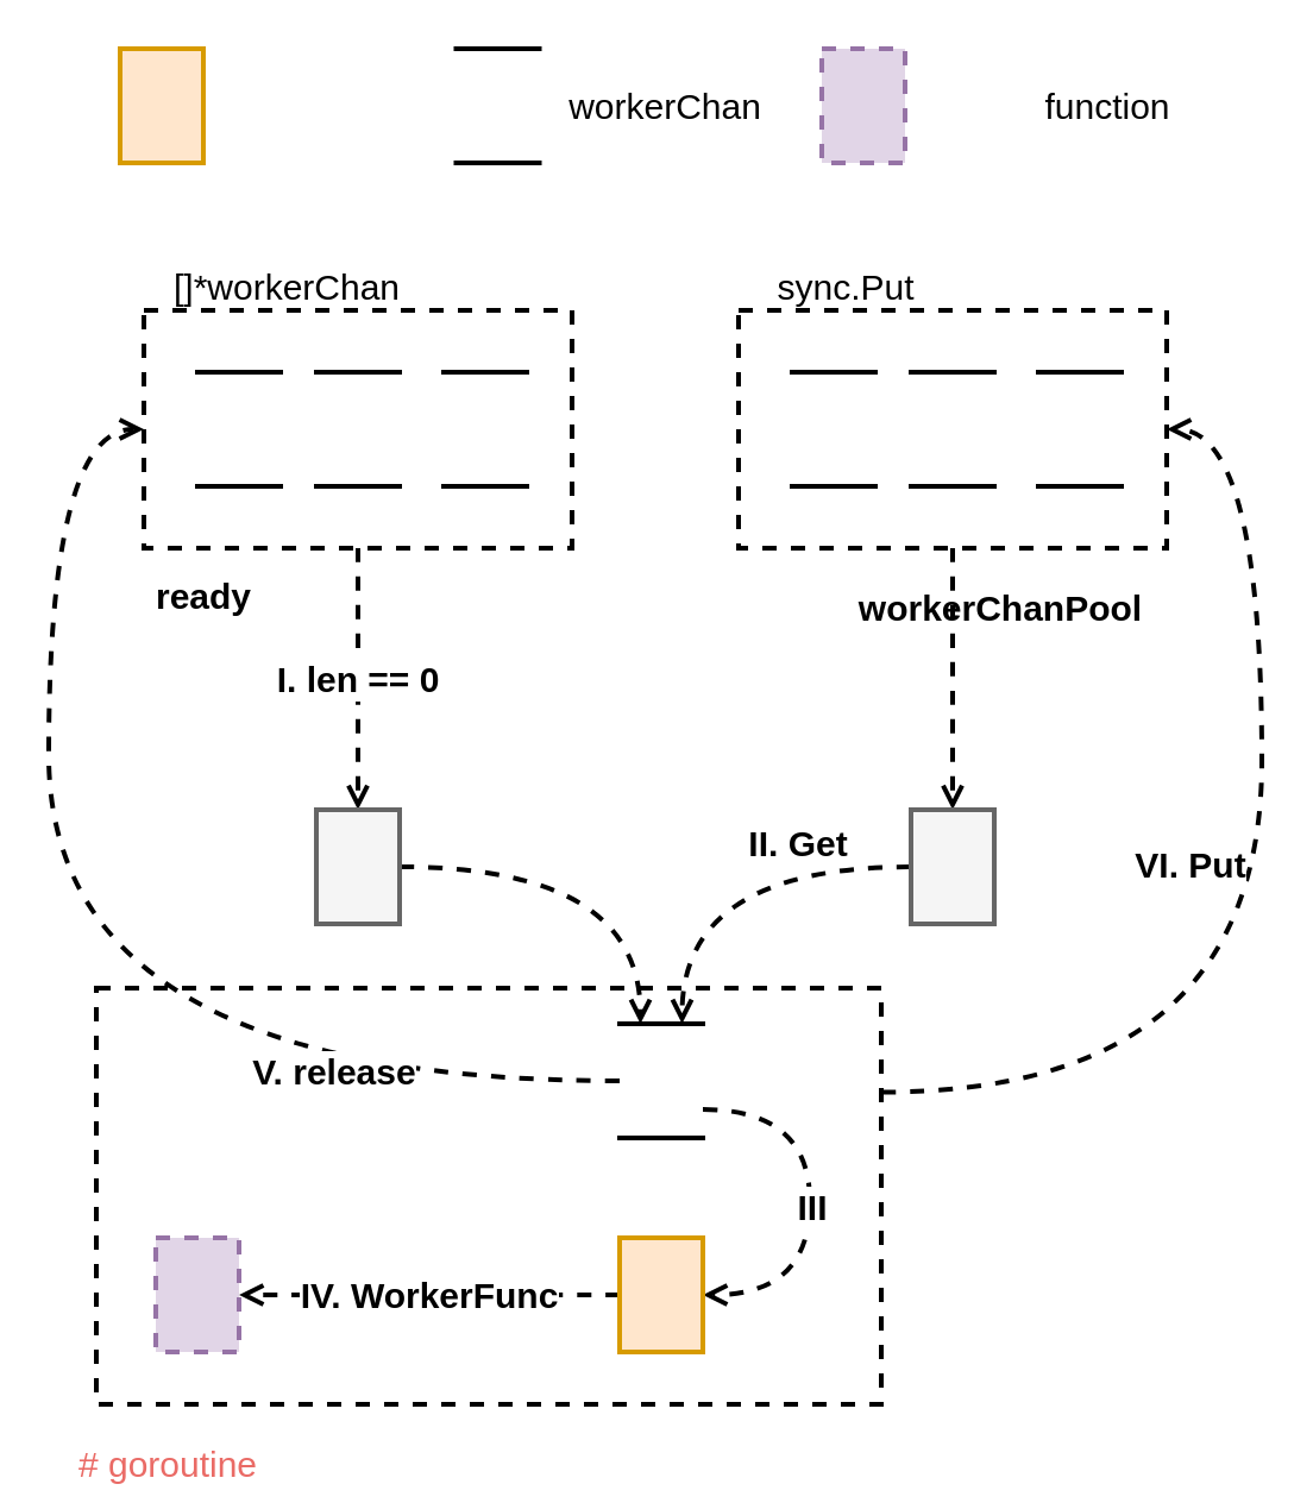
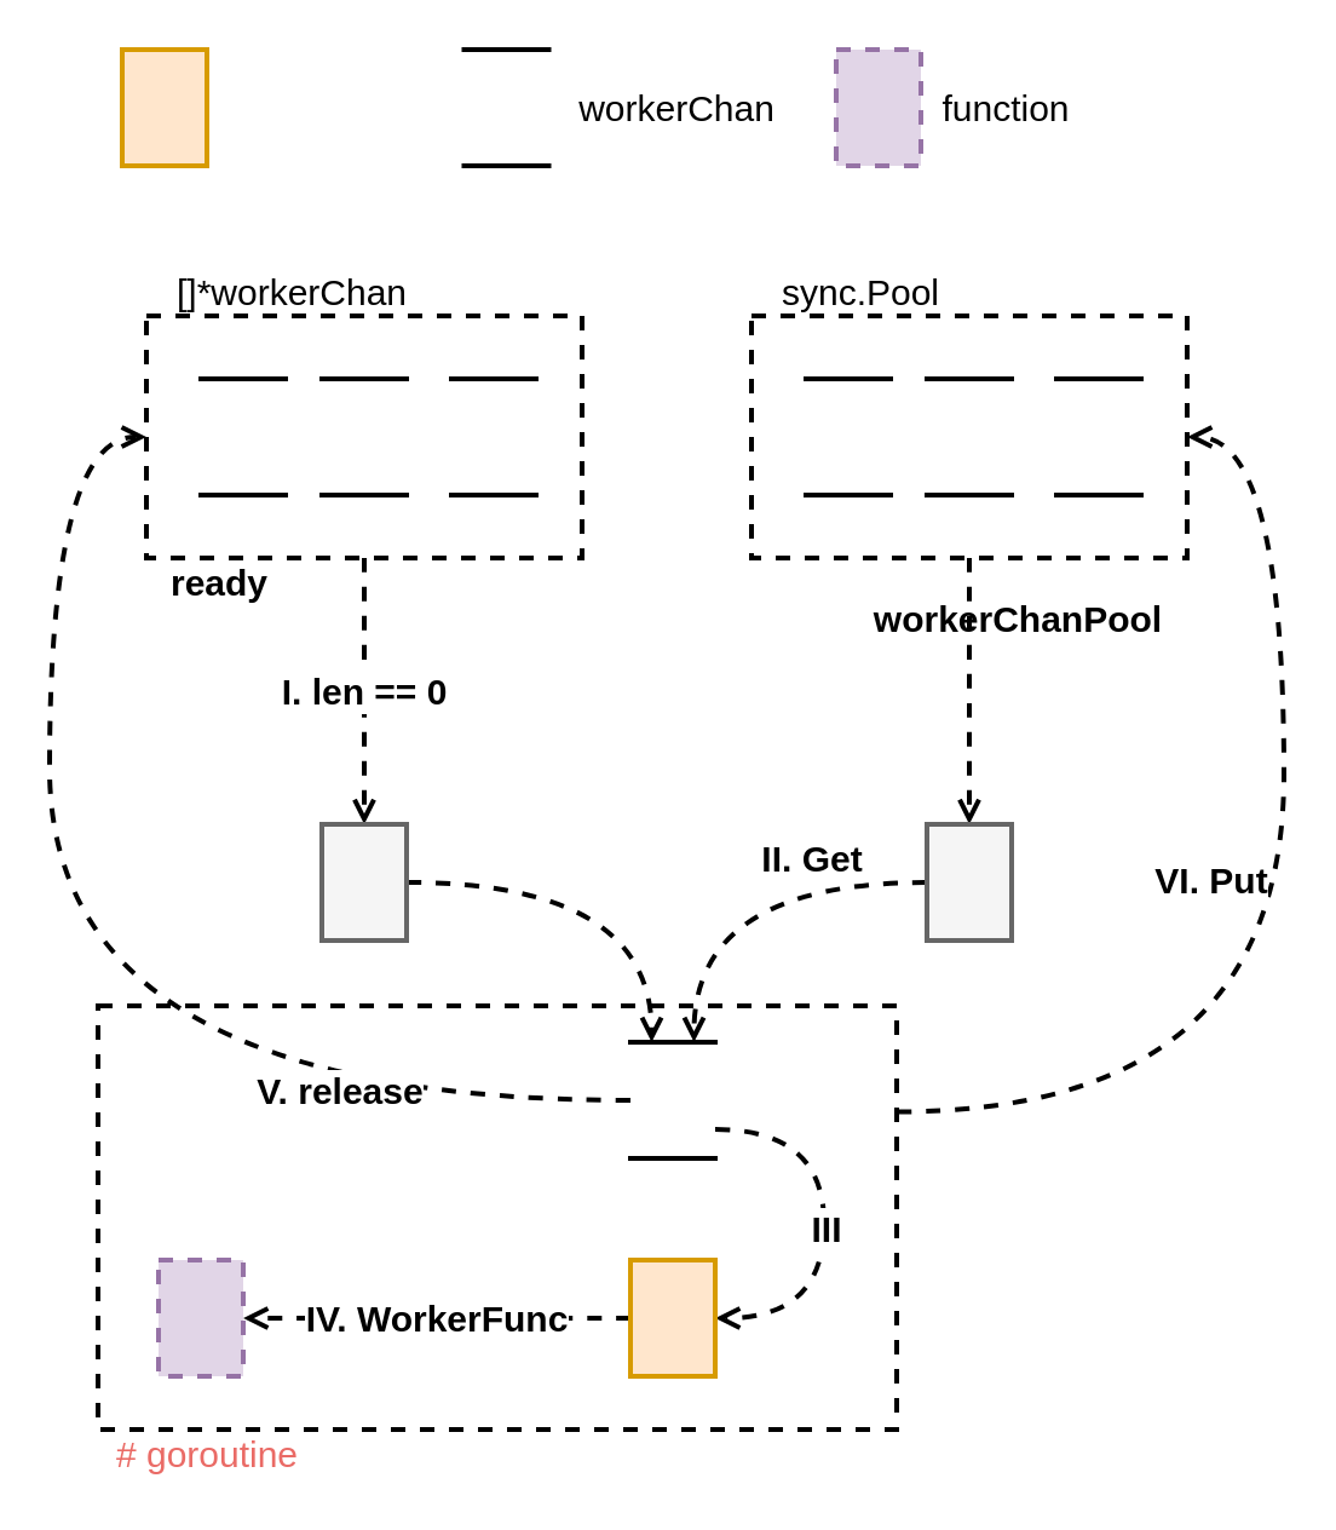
- <mxCell id="32" value="function" style="text;html=1;align=center;verticalAlign=middle;resizable=0;points=[];autosize=1;strokeColor=none;fillColor=none;fontSize=15;" parent="1" vertex="1"><mxGeometry x="430" y="34" width="70" height="20" as="geometry" /></mxCell>
+ <mxCell id="32" value="function" style="text;html=1;align=center;verticalAlign=middle;resizable=0;points=[];autosize=1;strokeColor=none;fillColor=none;fontSize=15;" parent="1" vertex="1"><mxGeometry x="380" y="34" width="70" height="20" as="geometry" /></mxCell>
- <mxCell id="21" value="sync.Put" style="text;html=1;align=center;verticalAlign=middle;resizable=0;points=[];autosize=1;strokeColor=none;fillColor=none;fontSize=15;fontStyle=0" parent="1" vertex="1"><mxGeometry x="315" y="110" width="80" height="20" as="geometry" /></mxCell>
+ <mxCell id="21" value="sync.Pool" style="text;html=1;align=center;verticalAlign=middle;resizable=0;points=[];autosize=1;strokeColor=none;fillColor=none;fontSize=15;fontStyle=0" parent="1" vertex="1"><mxGeometry x="315" y="110" width="80" height="20" as="geometry" /></mxCell>
- <mxCell id="20" value="ready" style="text;html=1;align=center;verticalAlign=middle;resizable=0;points=[];autosize=1;strokeColor=none;fillColor=none;fontStyle=1;fontSize=15;" parent="1" vertex="1"><mxGeometry x="55" y="240" width="60" height="20" as="geometry" /></mxCell>
+ <mxCell id="20" value="ready" style="text;html=1;align=center;verticalAlign=middle;resizable=0;points=[];autosize=1;strokeColor=none;fillColor=none;fontStyle=1;fontSize=15;" parent="1" vertex="1"><mxGeometry x="60" y="230" width="60" height="20" as="geometry" /></mxCell>
- <mxCell id="33" value="# goroutine" style="text;html=1;align=center;verticalAlign=middle;resizable=0;points=[];autosize=1;strokeColor=none;fillColor=none;fontSize=15;fontColor=#EA6B66;" parent="1" vertex="1"><mxGeometry x="25" y="605" width="90" height="20" as="geometry" /></mxCell>
+ <mxCell id="33" value="# goroutine" style="text;html=1;align=center;verticalAlign=middle;resizable=0;points=[];autosize=1;strokeColor=none;fillColor=none;fontSize=15;fontColor=#EA6B66;" parent="1" vertex="1"><mxGeometry x="40" y="590" width="90" height="20" as="geometry" /></mxCell>
